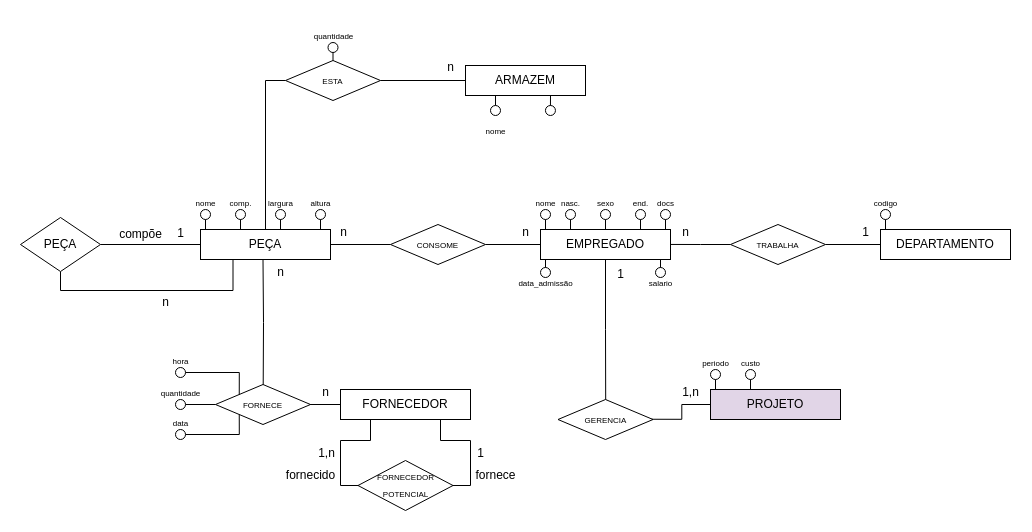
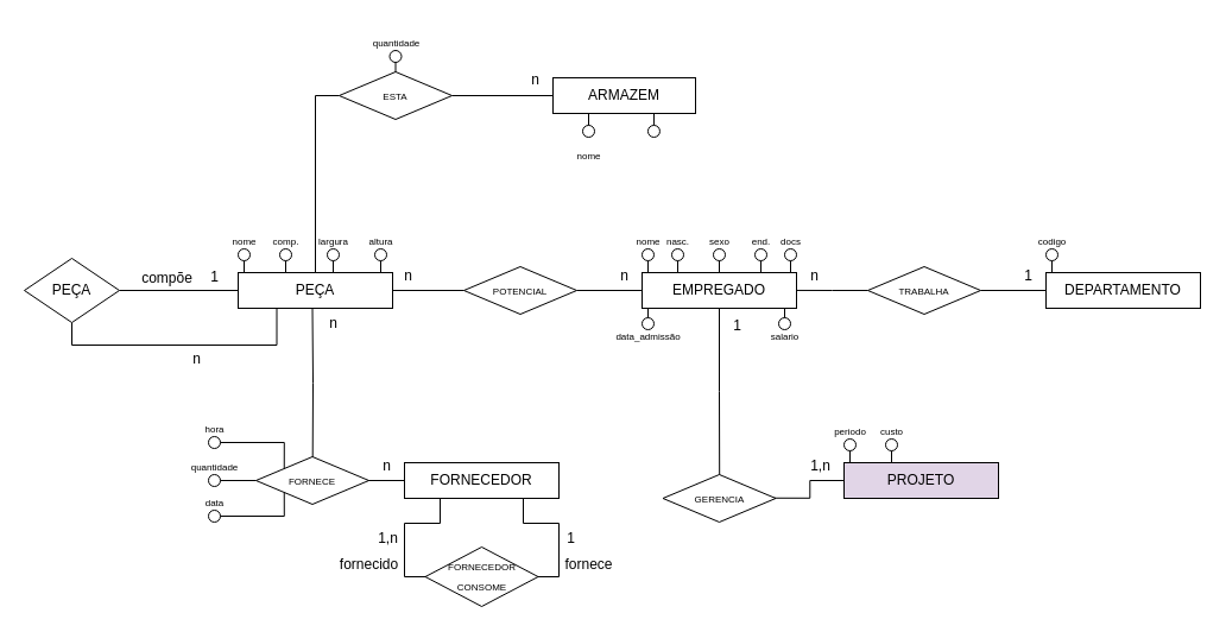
- <mxCell id="52" value="&lt;font style=&quot;font-size: 8px;&quot;&gt;CONSOME&lt;/font&gt;" style="rhombus;whiteSpace=wrap;html=1;" vertex="1" parent="1"><mxGeometry x="390" y="224" width="95" height="40" as="geometry" /></mxCell>
+ <mxCell id="52" value="&lt;font style=&quot;font-size: 8px;&quot;&gt;POTENCIAL&lt;/font&gt;" style="rhombus;whiteSpace=wrap;html=1;" vertex="1" parent="1"><mxGeometry x="390" y="224" width="95" height="40" as="geometry" /></mxCell>
- <mxCell id="99" value="&lt;p style=&quot;line-height: 120%;&quot;&gt;&lt;span style=&quot;font-size: 8px;&quot;&gt;FORNECEDOR POTENCIAL&lt;/span&gt;&lt;/p&gt;" style="rhombus;whiteSpace=wrap;html=1;" vertex="1" parent="1"><mxGeometry x="357.5" y="460" width="95" height="50" as="geometry" /></mxCell>
+ <mxCell id="99" value="&lt;p style=&quot;line-height: 120%;&quot;&gt;&lt;span style=&quot;font-size: 8px;&quot;&gt;FORNECEDOR CONSOME&lt;/span&gt;&lt;/p&gt;" style="rhombus;whiteSpace=wrap;html=1;" vertex="1" parent="1"><mxGeometry x="357.5" y="460" width="95" height="50" as="geometry" /></mxCell>
